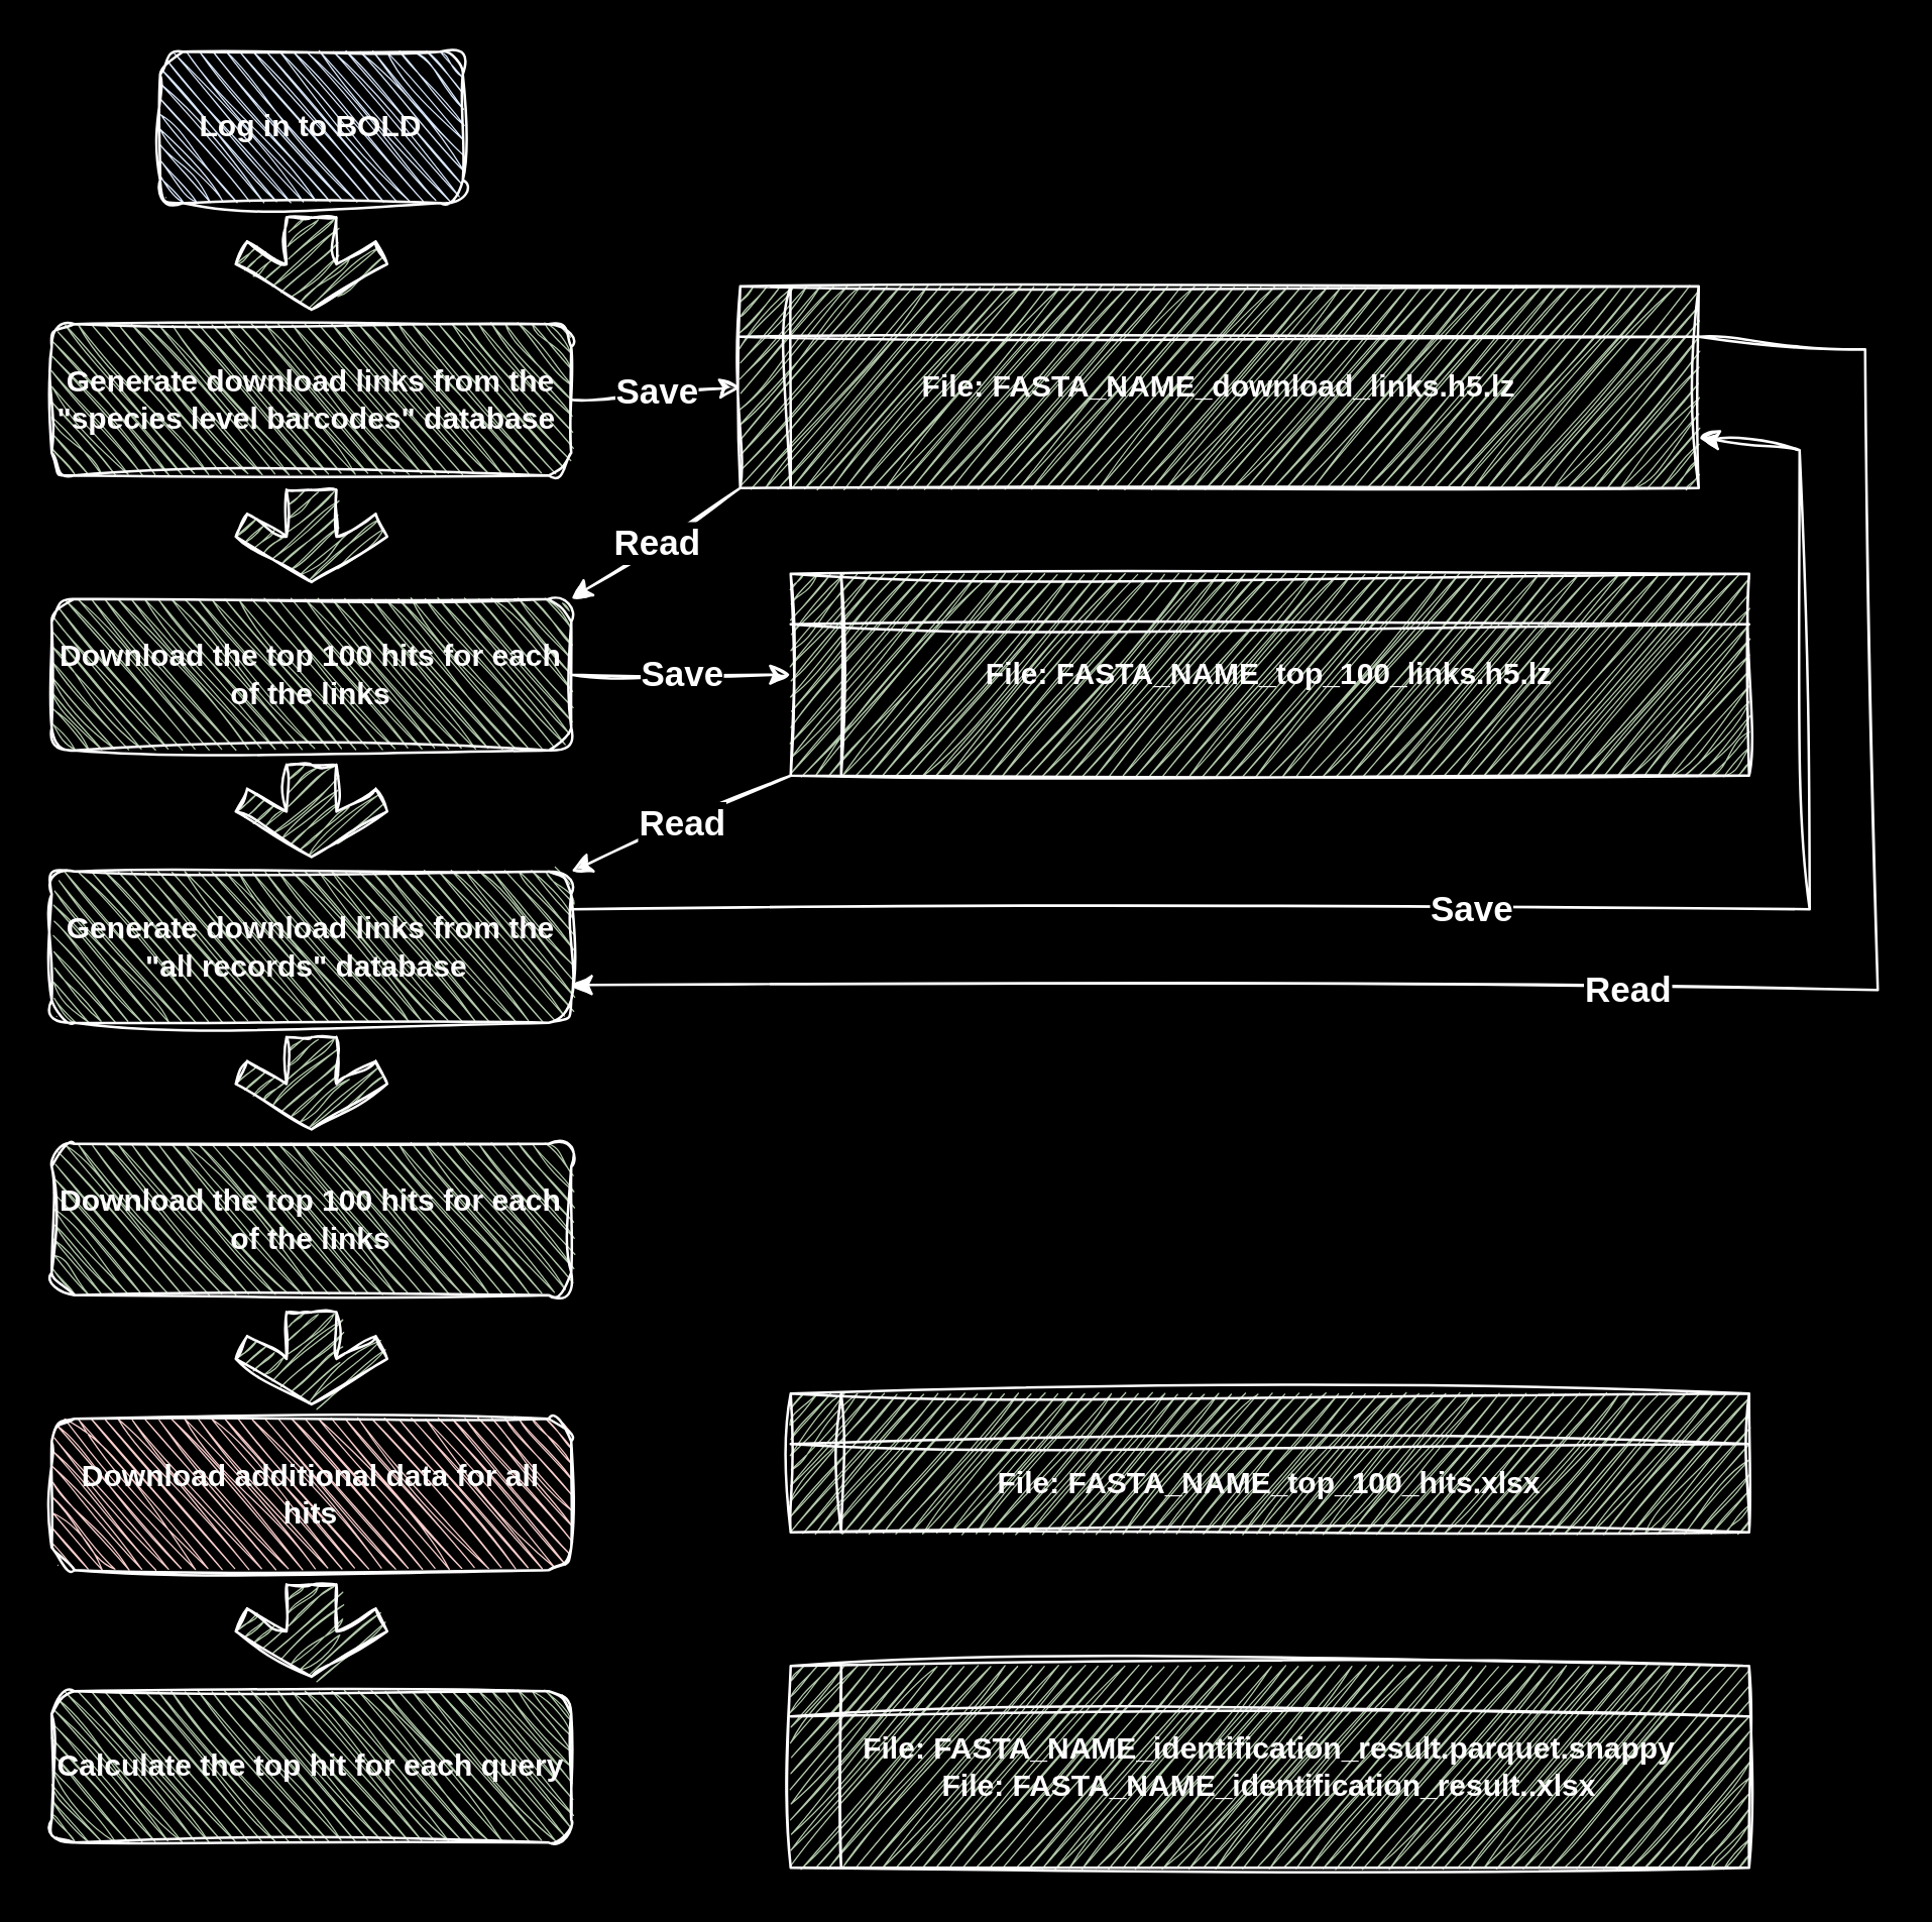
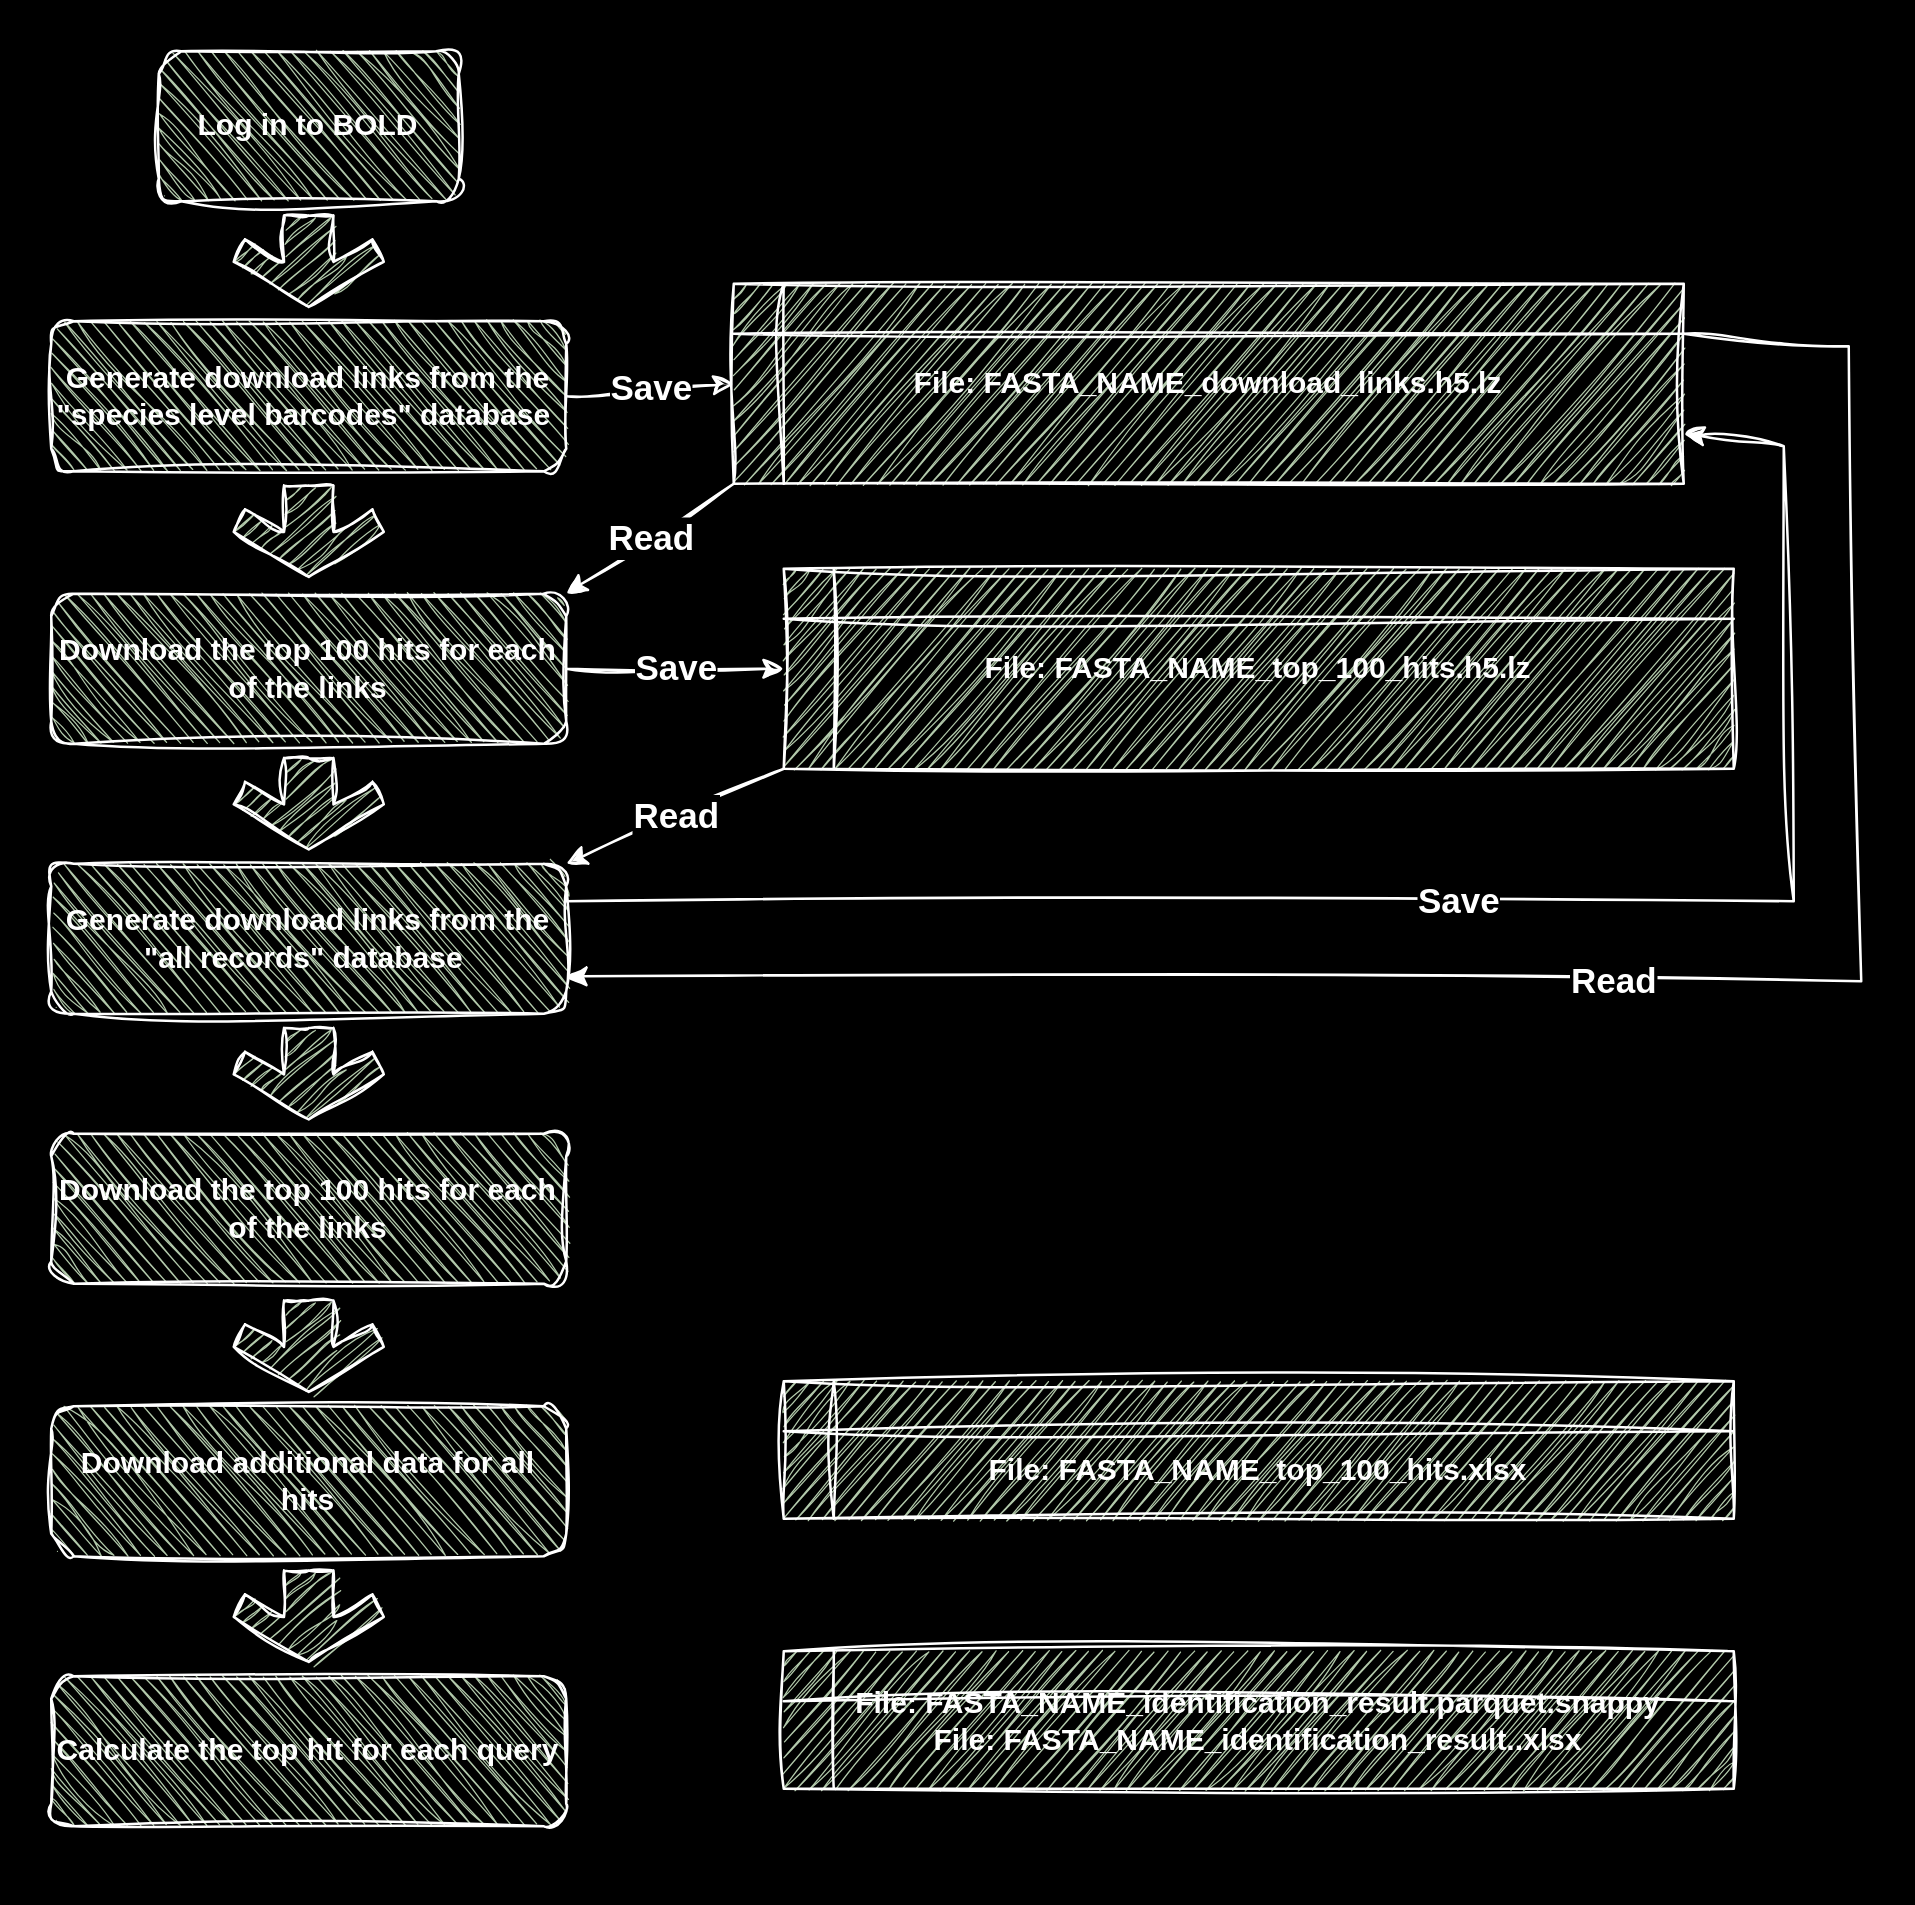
- <mxCell id="2" value="&lt;b&gt;&lt;font color=&quot;#ffffff&quot; face=&quot;Helvetica&quot;&gt;Log in to BOLD&lt;/font&gt;&lt;/b&gt;" style="rounded=1;whiteSpace=wrap;html=1;flipV=1;labelBackgroundColor=none;fillColor=#dae8fc;strokeColor=#ffffff;fontColor=#000000;glass=0;shadow=0;sketch=1;curveFitting=1;jiggle=2;" parent="1" vertex="1"><mxGeometry x="63" y="20" width="120" height="60" as="geometry" /></mxCell>
+ <mxCell id="2" value="&lt;b&gt;&lt;font color=&quot;#ffffff&quot; face=&quot;Helvetica&quot;&gt;Log in to BOLD&lt;/font&gt;&lt;/b&gt;" style="rounded=1;whiteSpace=wrap;html=1;flipV=1;labelBackgroundColor=none;fillColor=#B2C9AB;strokeColor=#ffffff;fontColor=#000000;glass=0;shadow=0;sketch=1;curveFitting=1;jiggle=2;" parent="1" vertex="1"><mxGeometry x="63" y="20" width="120" height="60" as="geometry" /></mxCell>
- <mxCell id="6" value="&lt;b&gt;&lt;font color=&quot;#ffffff&quot;&gt;File: FASTA_NAME_top_100_links.h5.lz&lt;/font&gt;&lt;/b&gt;" style="shape=internalStorage;whiteSpace=wrap;html=1;backgroundOutline=1;labelBackgroundColor=none;fillColor=#B2C9AB;strokeColor=#FFFFFF;fontColor=#000000;sketch=1;curveFitting=1;jiggle=2;" parent="1" vertex="1"><mxGeometry x="313" y="227" width="380" height="80" as="geometry" /></mxCell>
+ <mxCell id="6" value="&lt;b&gt;&lt;font color=&quot;#ffffff&quot;&gt;File: FASTA_NAME_top_100_hits.h5.lz&lt;/font&gt;&lt;/b&gt;" style="shape=internalStorage;whiteSpace=wrap;html=1;backgroundOutline=1;labelBackgroundColor=none;fillColor=#B2C9AB;strokeColor=#FFFFFF;fontColor=#000000;sketch=1;curveFitting=1;jiggle=2;" parent="1" vertex="1"><mxGeometry x="313" y="227" width="380" height="80" as="geometry" /></mxCell>
- <mxCell id="14" value="&lt;b&gt;&lt;font color=&quot;#ffffff&quot;&gt;Download additional data for all hits&lt;/font&gt;&lt;/b&gt;" style="rounded=1;whiteSpace=wrap;html=1;flipV=1;labelBackgroundColor=none;fillColor=#f8cecc;strokeColor=#ffffff;fontColor=#000000;sketch=1;curveFitting=1;jiggle=2;" parent="1" vertex="1"><mxGeometry x="20" y="562" width="206" height="60" as="geometry" /></mxCell>
+ <mxCell id="14" value="&lt;b&gt;&lt;font color=&quot;#ffffff&quot;&gt;Download additional data for all hits&lt;/font&gt;&lt;/b&gt;" style="rounded=1;whiteSpace=wrap;html=1;flipV=1;labelBackgroundColor=none;fillColor=#B2C9AB;strokeColor=#ffffff;fontColor=#000000;sketch=1;curveFitting=1;jiggle=2;" parent="1" vertex="1"><mxGeometry x="20" y="562" width="206" height="60" as="geometry" /></mxCell>
- <mxCell id="18" value="&lt;b&gt;&lt;font color=&quot;#ffffff&quot;&gt;File: FASTA_NAME_identification_result.parquet.snappy&lt;/font&gt;&lt;/b&gt;&lt;div&gt;&lt;b&gt;&lt;font color=&quot;#ffffff&quot;&gt;File: FASTA_NAME_identification_result..xlsx&lt;/font&gt;&lt;/b&gt;&lt;br&gt;&lt;/div&gt;" style="shape=internalStorage;whiteSpace=wrap;html=1;backgroundOutline=1;labelBackgroundColor=none;fillColor=#B2C9AB;strokeColor=#ffffff;fontColor=#000000;sketch=1;curveFitting=1;jiggle=2;" parent="1" vertex="1"><mxGeometry x="313" y="660" width="380" height="80" as="geometry" /></mxCell>
+ <mxCell id="18" value="&lt;b&gt;&lt;font color=&quot;#ffffff&quot;&gt;File: FASTA_NAME_identification_result.parquet.snappy&lt;/font&gt;&lt;/b&gt;&lt;div&gt;&lt;b&gt;&lt;font color=&quot;#ffffff&quot;&gt;File: FASTA_NAME_identification_result..xlsx&lt;/font&gt;&lt;/b&gt;&lt;br&gt;&lt;/div&gt;" style="shape=internalStorage;whiteSpace=wrap;html=1;backgroundOutline=1;labelBackgroundColor=none;fillColor=#B2C9AB;strokeColor=#ffffff;fontColor=#000000;sketch=1;curveFitting=1;jiggle=2;" parent="1" vertex="1"><mxGeometry x="313" y="660" width="380" height="55" as="geometry" /></mxCell>
